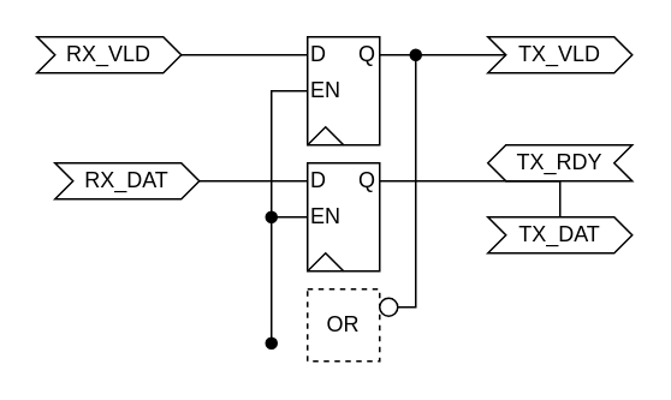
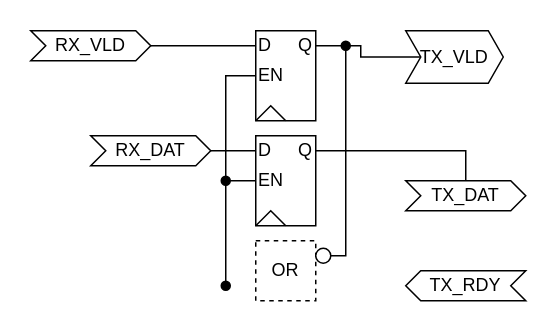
- <mxCell id="4" value="TX_VLD" style="shape=step;perimeter=stepPerimeter;whiteSpace=wrap;html=1;fixedSize=1;size=10;" parent="1" vertex="1"><mxGeometry x="270" y="20" width="80" height="20" as="geometry" /></mxCell>
+ <mxCell id="4" value="TX_VLD" style="shape=step;perimeter=stepPerimeter;whiteSpace=wrap;html=1;fixedSize=1;size=10;" parent="1" vertex="1"><mxGeometry x="270" y="20" width="65" height="35" as="geometry" /></mxCell>
- <mxCell id="25" value="TX_RDY" style="shape=step;perimeter=stepPerimeter;whiteSpace=wrap;html=1;fixedSize=1;size=10;flipH=1;" parent="1" vertex="1"><mxGeometry x="270" y="80" width="80" height="20" as="geometry" /></mxCell>
+ <mxCell id="25" value="TX_RDY" style="shape=step;perimeter=stepPerimeter;whiteSpace=wrap;html=1;fixedSize=1;size=10;flipH=1;" parent="1" vertex="1"><mxGeometry x="270" y="180" width="80" height="20" as="geometry" /></mxCell>
- <mxCell id="19" value="RX_DAT" style="shape=step;perimeter=stepPerimeter;whiteSpace=wrap;html=1;fixedSize=1;size=10;" parent="1" vertex="1"><mxGeometry x="30" y="90" width="80" height="20" as="geometry" /></mxCell>
+ <mxCell id="19" value="RX_DAT" style="shape=step;perimeter=stepPerimeter;whiteSpace=wrap;html=1;fixedSize=1;size=10;" parent="1" vertex="1"><mxGeometry x="60" y="90" width="80" height="20" as="geometry" /></mxCell>
